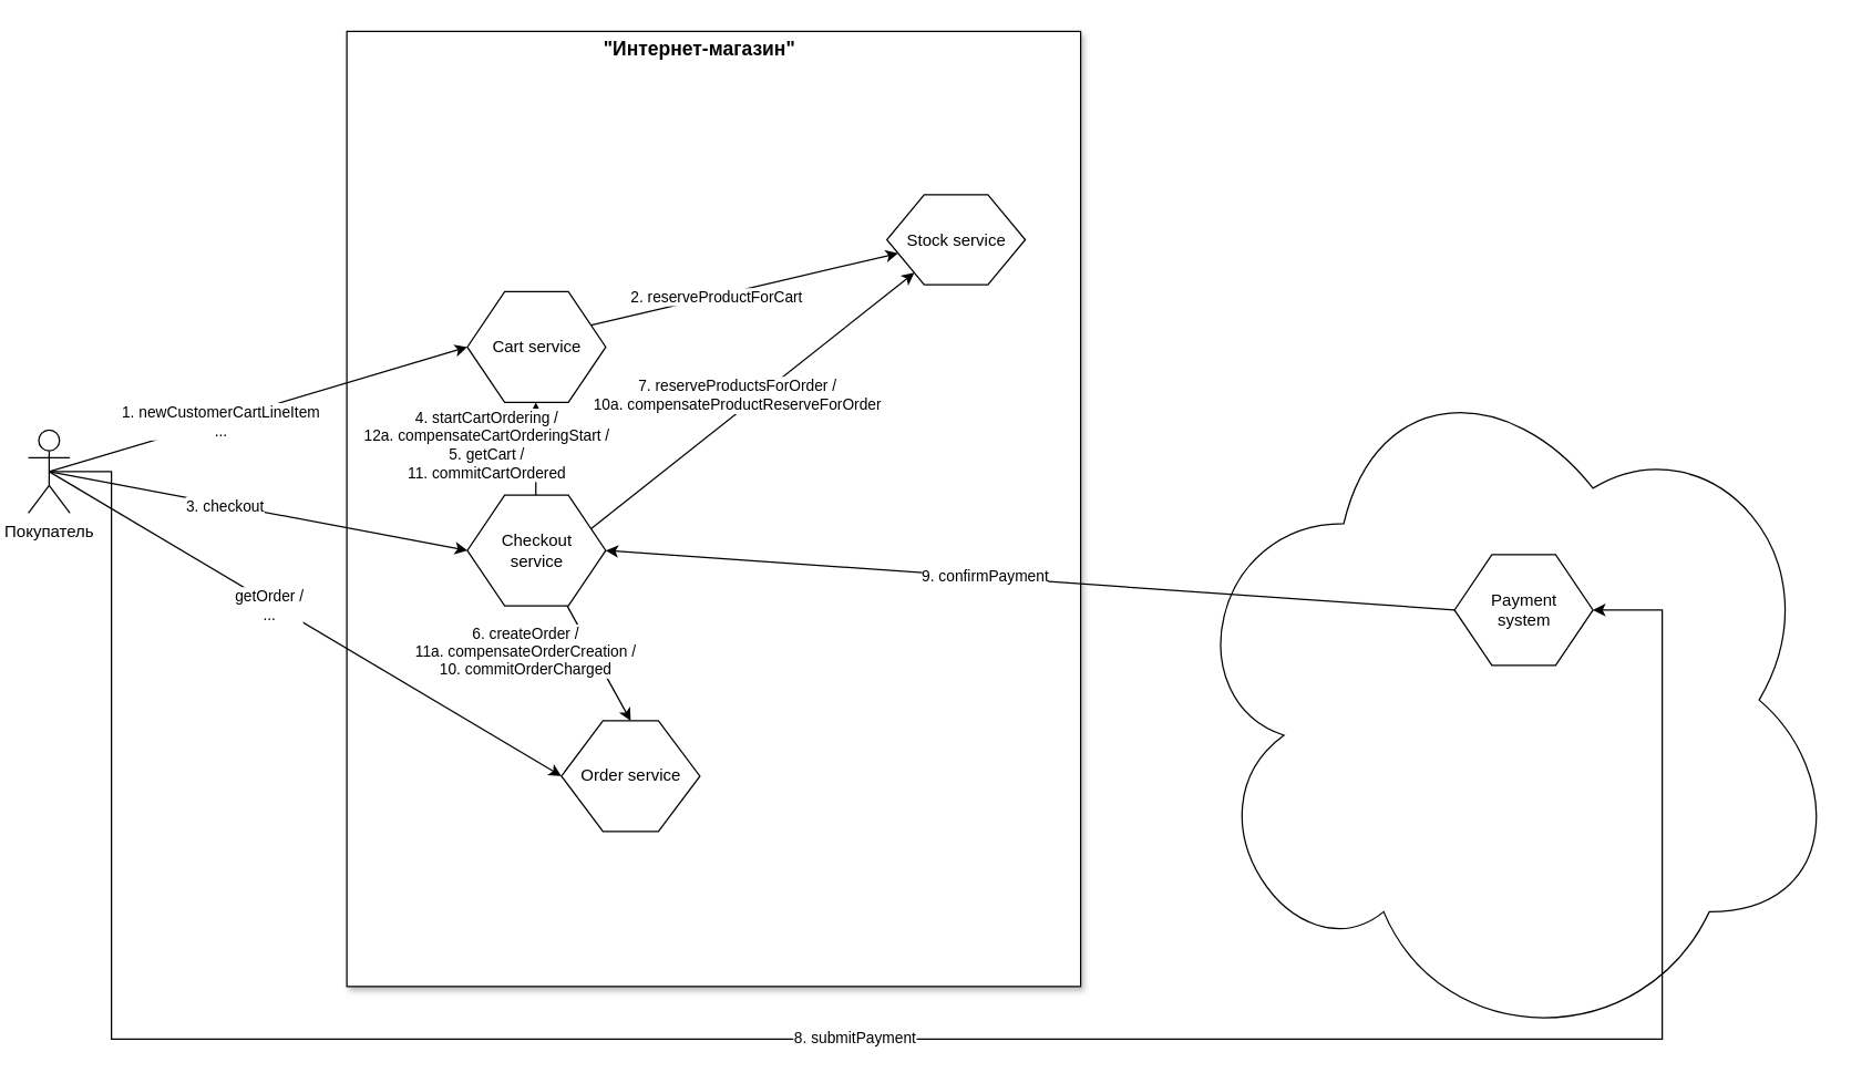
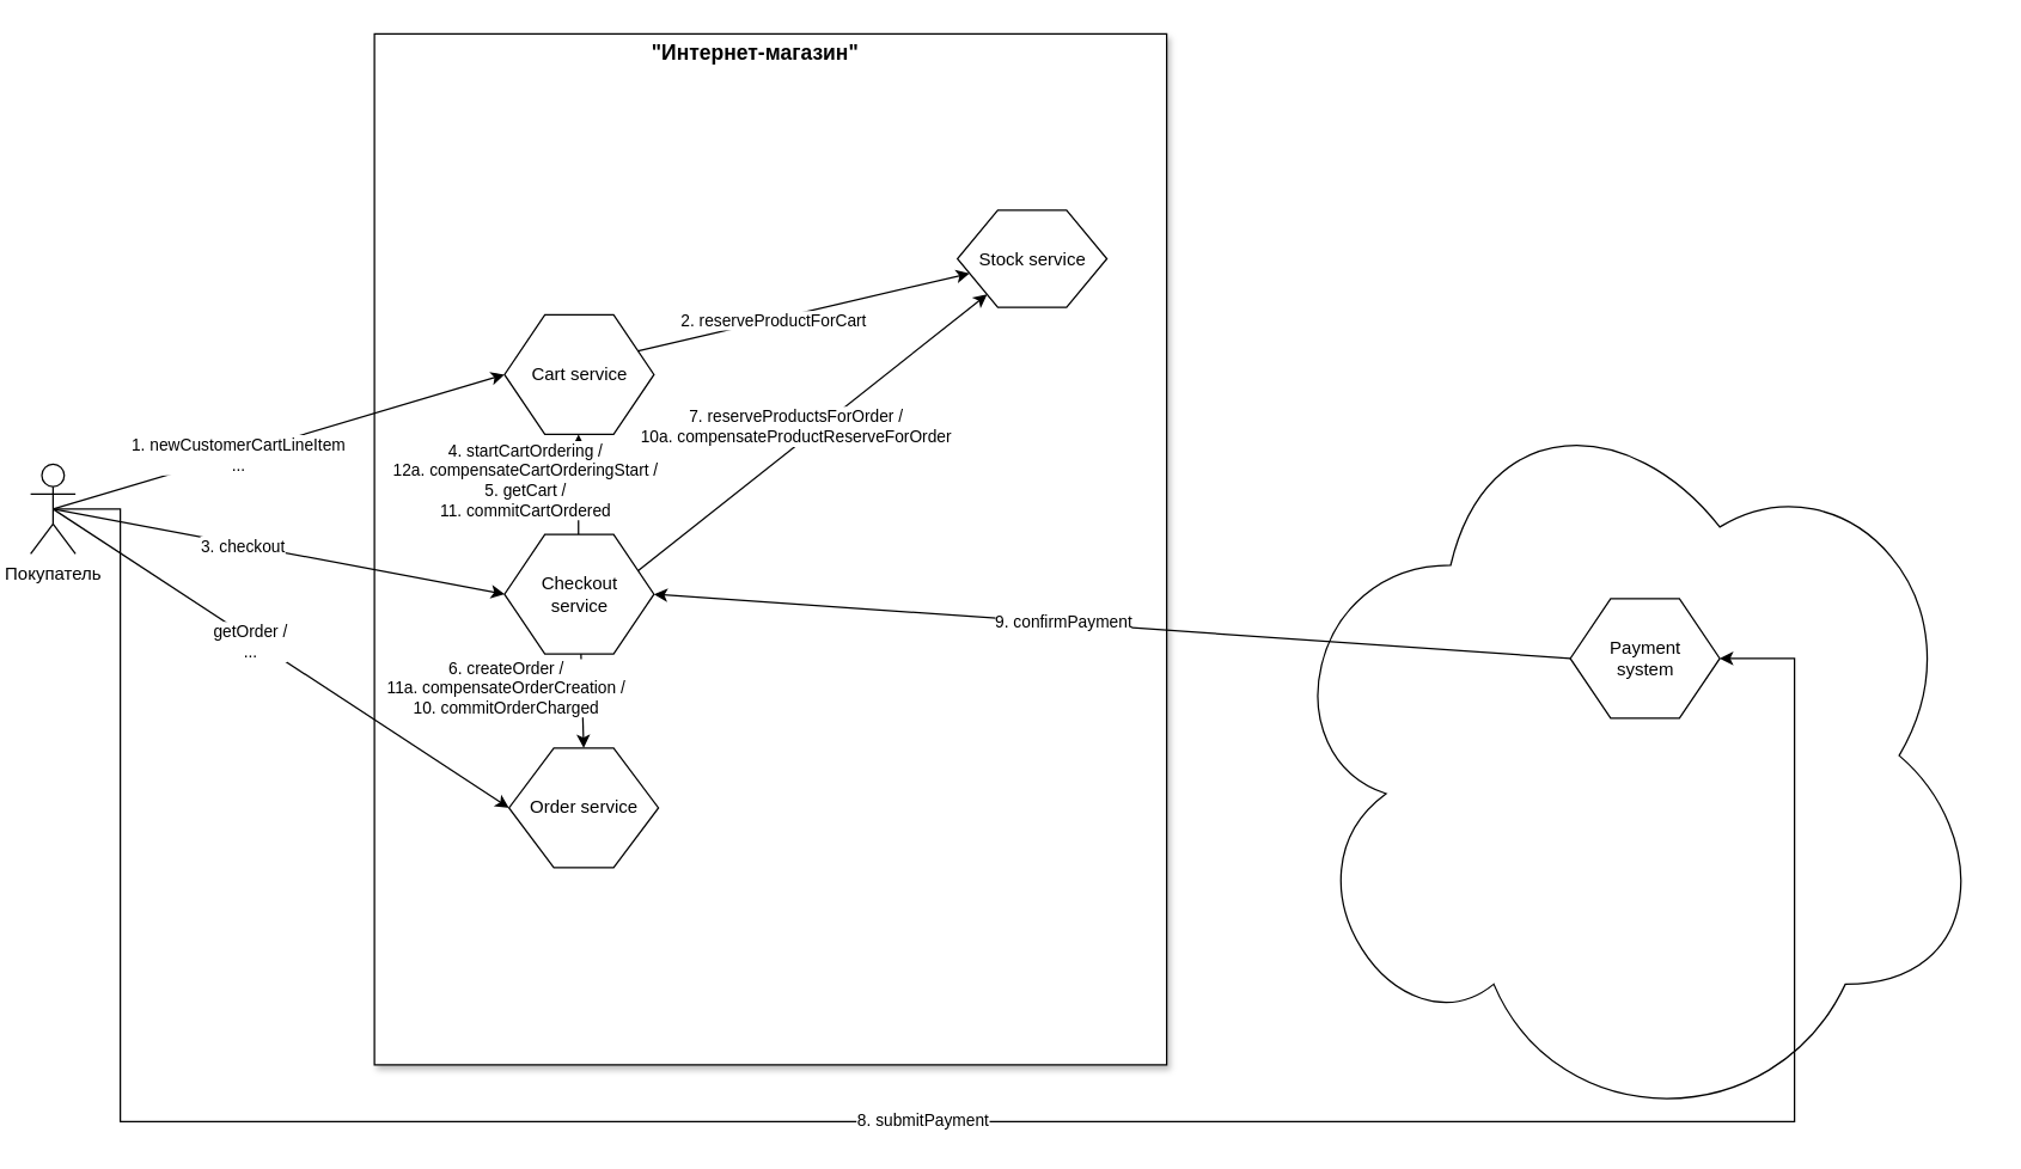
- <mxCell id="12" value="Order service" style="verticalLabelPosition=middle;verticalAlign=middle;html=1;shape=hexagon;perimeter=hexagonPerimeter2;arcSize=6;size=0.3;labelPosition=center;align=center;" vertex="1" parent="1"><mxGeometry x="405" y="520" width="100" height="80" as="geometry" /></mxCell>
+ <mxCell id="12" value="Order service" style="verticalLabelPosition=middle;verticalAlign=middle;html=1;shape=hexagon;perimeter=hexagonPerimeter2;arcSize=6;size=0.3;labelPosition=center;align=center;" vertex="1" parent="1"><mxGeometry x="340" y="500" width="100" height="80" as="geometry" /></mxCell>
